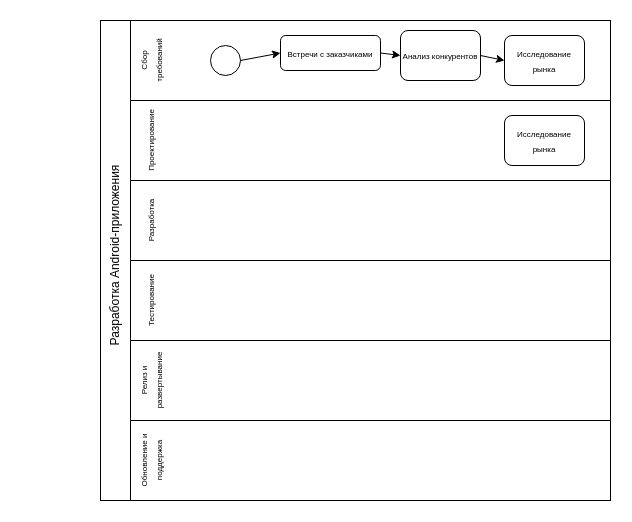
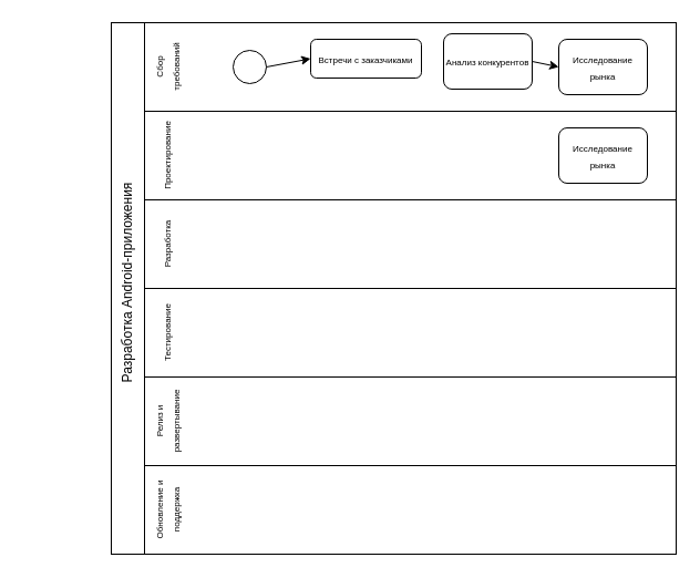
- <mxCell id="21" value="" style="endArrow=classic;html=1;rounded=0;exitX=1;exitY=0.5;exitDx=0;exitDy=0;entryX=0;entryY=0.5;entryDx=0;entryDy=0;" edge="1" parent="1" source="17" target="19"><mxGeometry width="50" height="50" relative="1" as="geometry"><mxPoint x="360" y="100" as="sourcePoint" /><mxPoint x="410" y="50" as="targetPoint" /></mxGeometry></mxCell>
